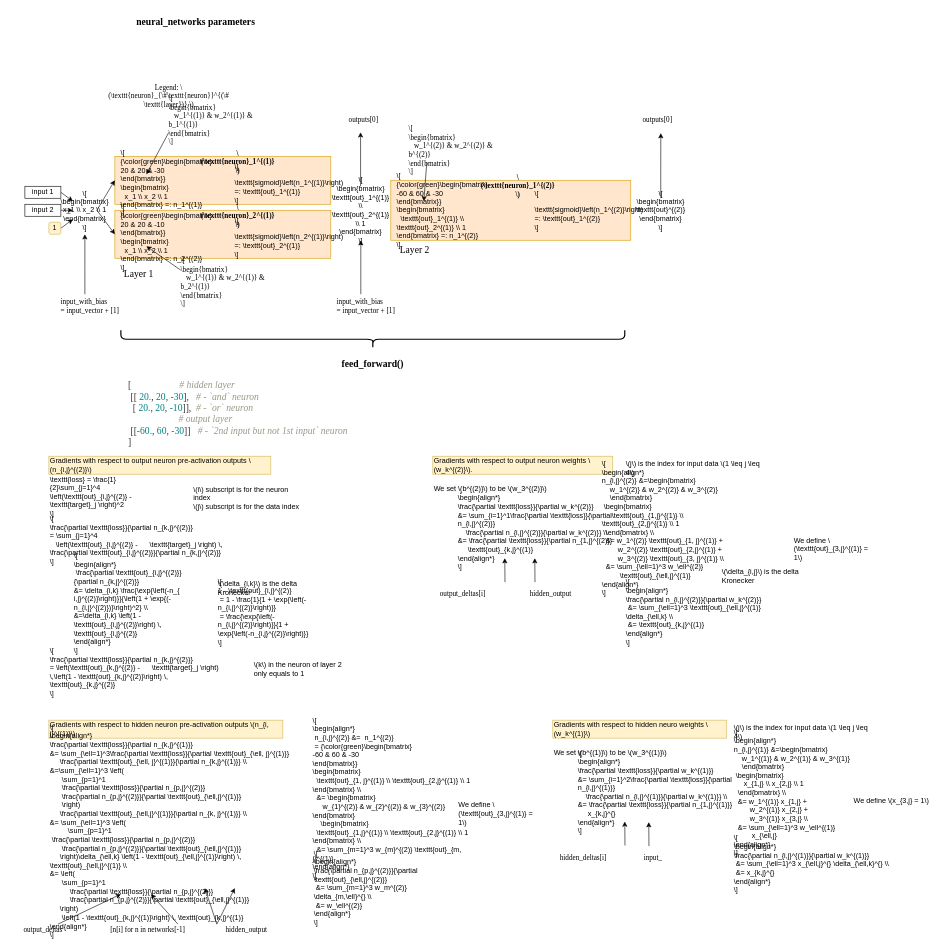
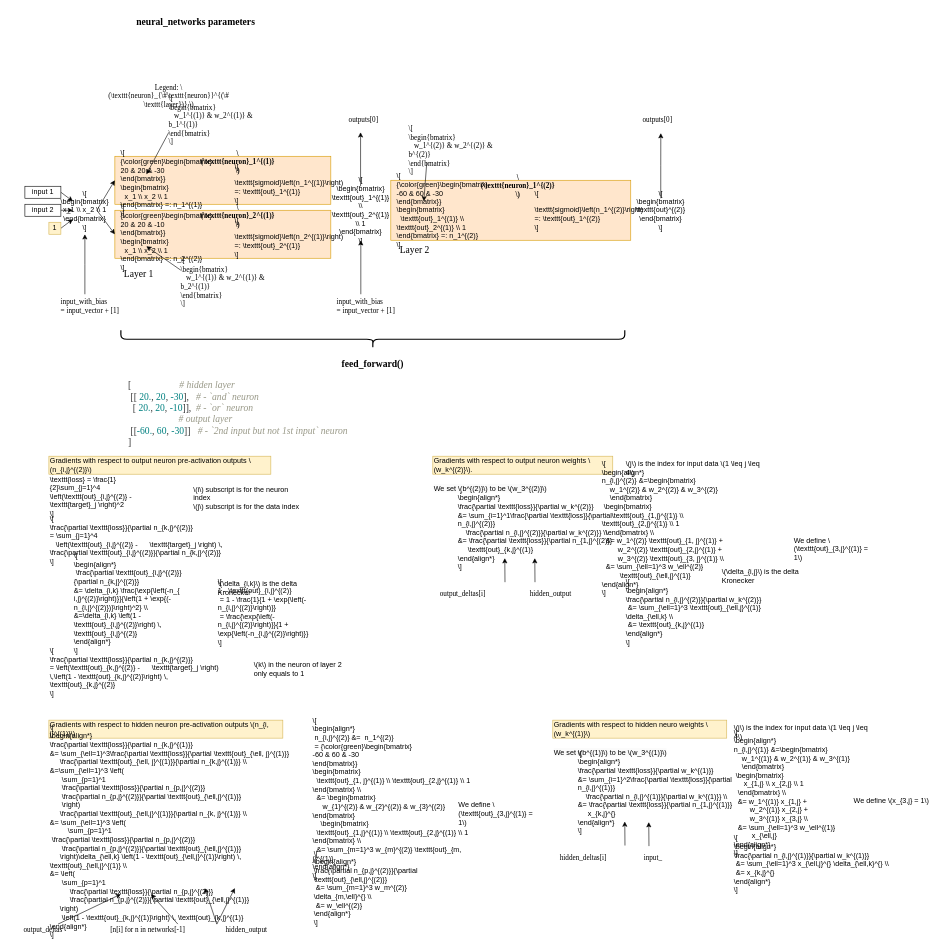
- <mxCell id="10" value="1" style="whiteSpace=wrap;html=1;fillColor=#fff2cc;strokeColor=#d6b656;rounded=1;" parent="1" vertex="1"><mxGeometry x="81" y="370" width="20" height="20" as="geometry" /></mxCell>
+ <mxCell id="10" value="1" style="rounded=0;whiteSpace=wrap;html=1;fillColor=#fff2cc;strokeColor=#d6b656;" parent="1" vertex="1"><mxGeometry x="81" y="370" width="20" height="20" as="geometry" /></mxCell>
